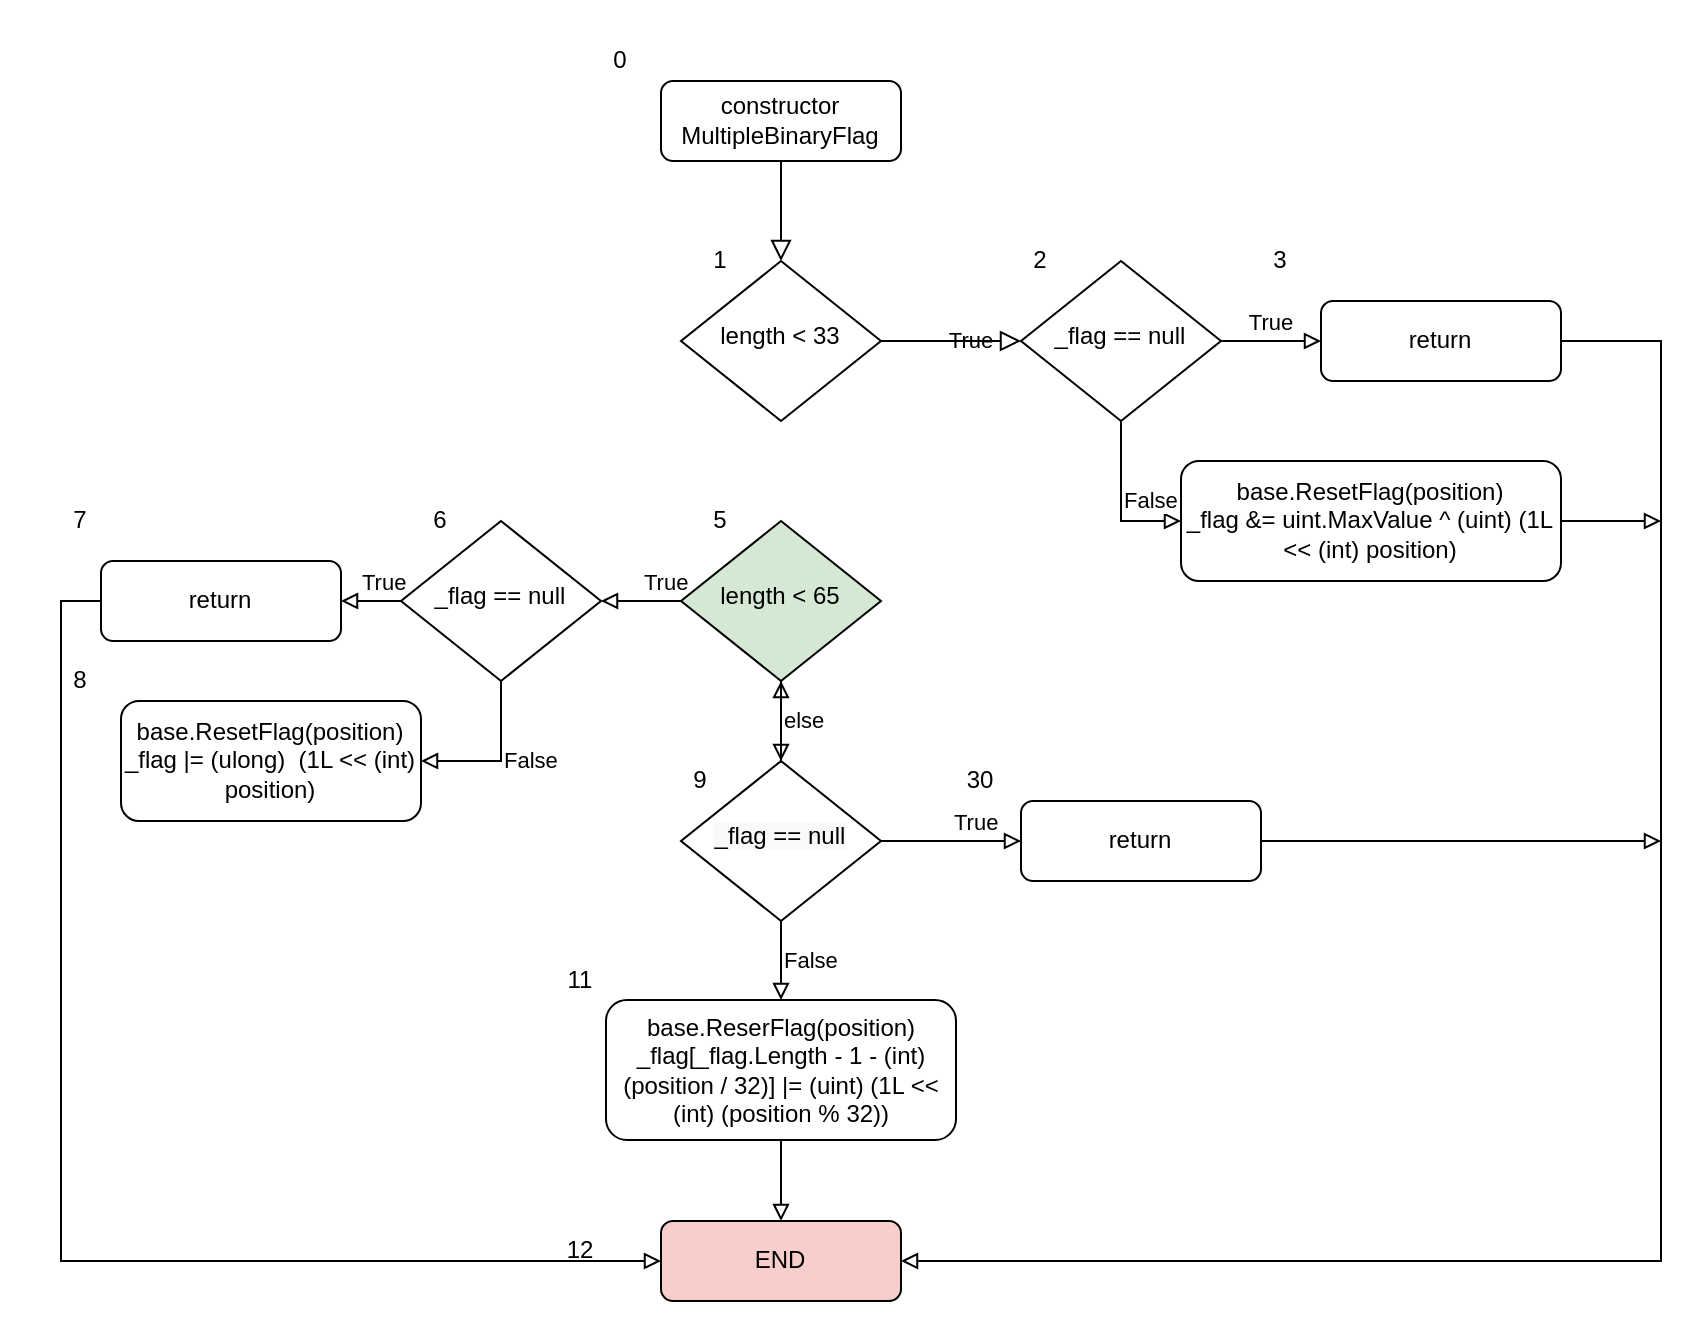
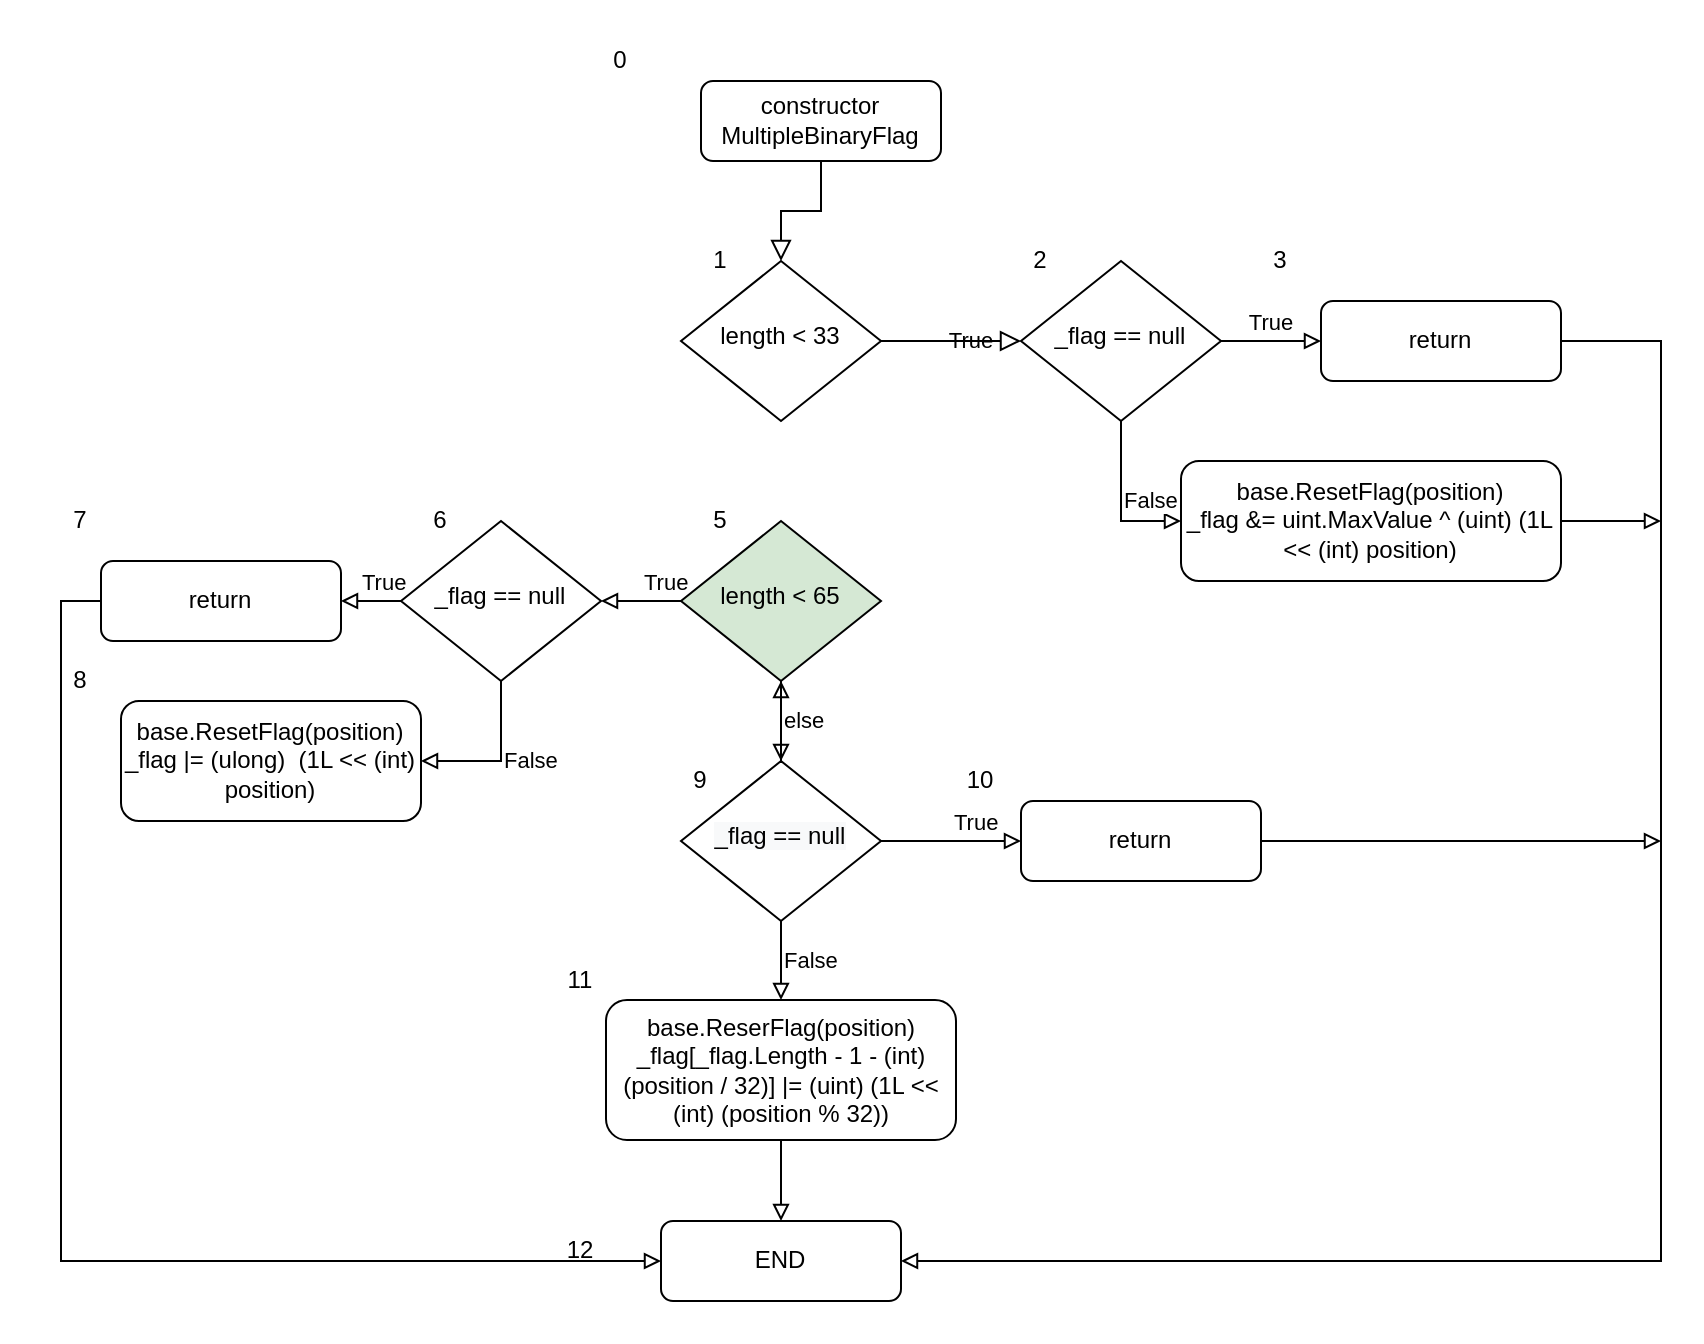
- <mxCell id="3" value="constructor MultipleBinaryFlag" style="rounded=1;whiteSpace=wrap;html=1;fontSize=12;glass=0;strokeWidth=1;shadow=0;" parent="1" vertex="1"><mxGeometry x="330" y="40" width="120" height="40" as="geometry" /></mxCell>
+ <mxCell id="3" value="constructor MultipleBinaryFlag" style="rounded=1;whiteSpace=wrap;html=1;fontSize=12;glass=0;strokeWidth=1;shadow=0;" parent="1" vertex="1"><mxGeometry x="350" y="40" width="120" height="40" as="geometry" /></mxCell>
- <mxCell id="40" value="30" style="text;html=1;strokeColor=none;fillColor=none;align=center;verticalAlign=middle;whiteSpace=wrap;rounded=0;" vertex="1" parent="1"><mxGeometry x="470" y="380" width="40" height="20" as="geometry" /></mxCell>
+ <mxCell id="40" value="10" style="text;html=1;strokeColor=none;fillColor=none;align=center;verticalAlign=middle;whiteSpace=wrap;rounded=0;" vertex="1" parent="1"><mxGeometry x="470" y="380" width="40" height="20" as="geometry" /></mxCell>
- <mxCell id="9" value="END" style="rounded=1;whiteSpace=wrap;html=1;fontSize=12;glass=0;strokeWidth=1;shadow=0;fillColor=#f8cecc;" parent="1" vertex="1"><mxGeometry x="330" y="610" width="120" height="40" as="geometry" /></mxCell>
+ <mxCell id="9" value="END" style="rounded=1;whiteSpace=wrap;html=1;fontSize=12;glass=0;strokeWidth=1;shadow=0;" parent="1" vertex="1"><mxGeometry x="330" y="610" width="120" height="40" as="geometry" /></mxCell>
